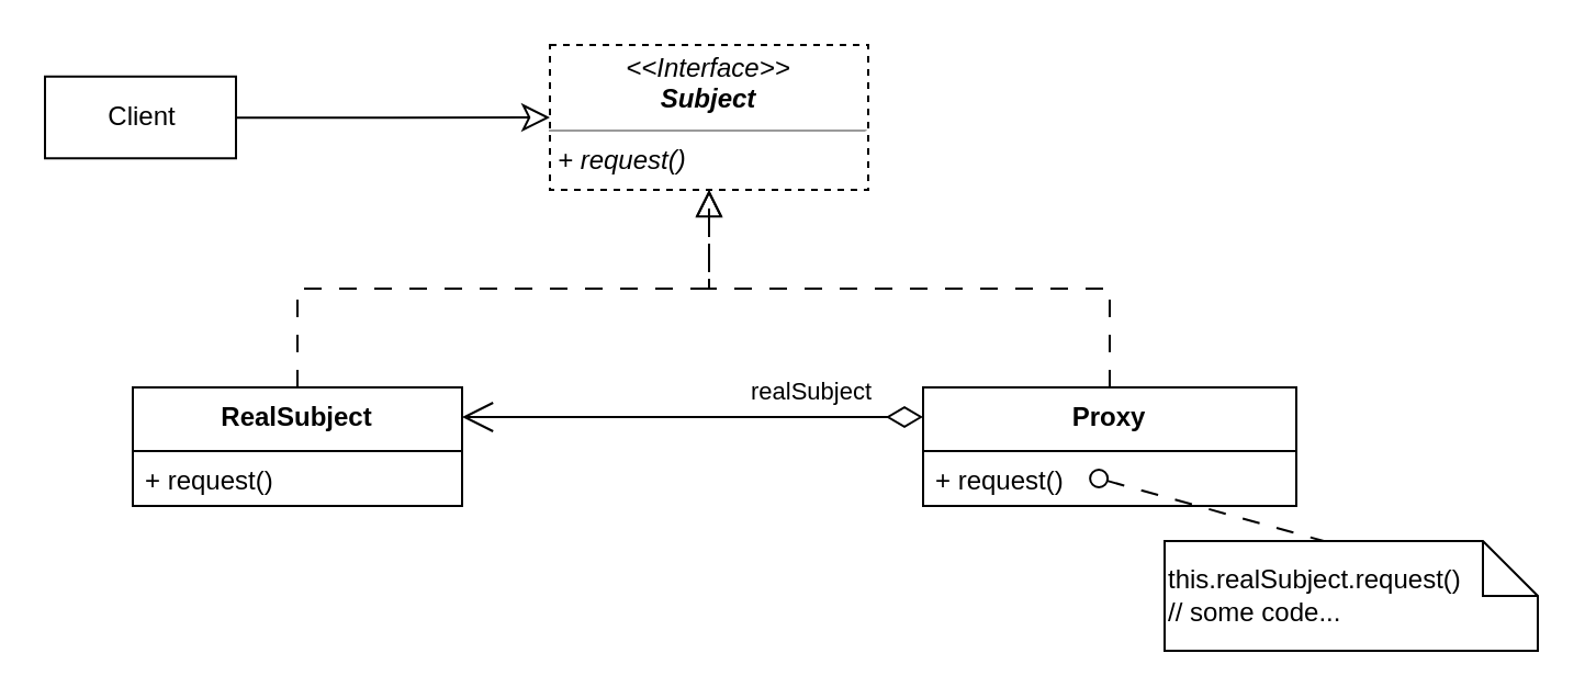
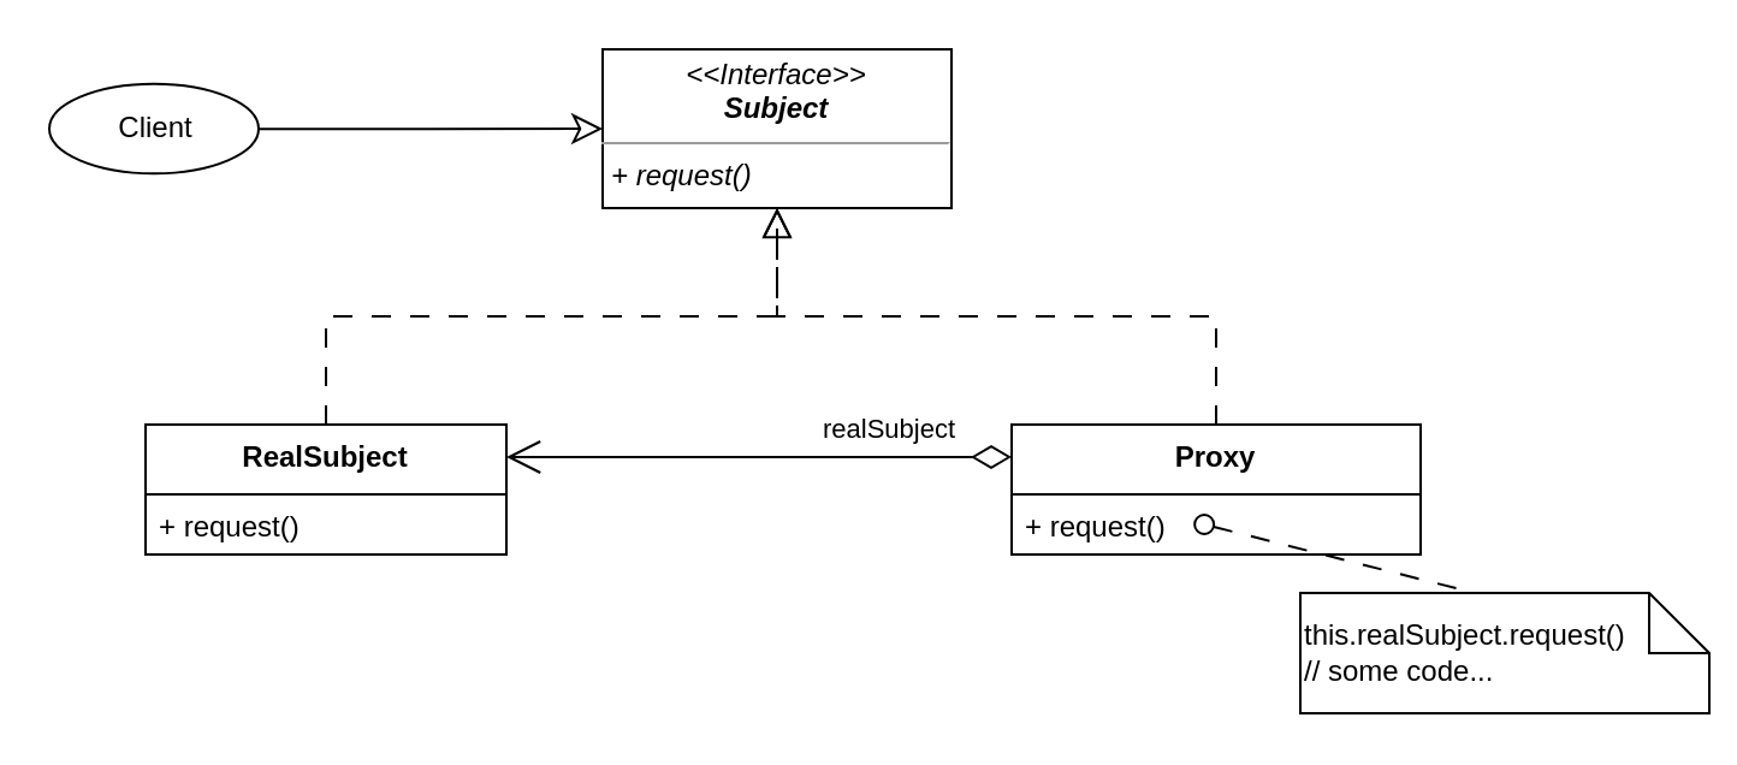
- <mxCell id="9" value="Client" style="html=1;" parent="1" vertex="1"><mxGeometry x="20" y="34.38" width="87" height="37.25" as="geometry" /></mxCell>
+ <mxCell id="9" value="Client" style="ellipse;html=1;" parent="1" vertex="1"><mxGeometry x="20" y="34.38" width="87" height="37.25" as="geometry" /></mxCell>
- <mxCell id="12" value="&lt;p style=&quot;margin:0px;margin-top:4px;text-align:center;&quot;&gt;&lt;i&gt;&amp;lt;&amp;lt;Interface&amp;gt;&amp;gt;&lt;br&gt;&lt;b&gt;Subject&lt;/b&gt;&lt;/i&gt;&lt;/p&gt;&lt;hr size=&quot;1&quot;&gt;&lt;p style=&quot;margin:0px;margin-left:4px;&quot;&gt;&lt;/p&gt;&lt;p style=&quot;margin:0px;margin-left:4px;&quot;&gt;&lt;i&gt;+ request()&lt;/i&gt;&lt;br&gt;&lt;/p&gt;" style="verticalAlign=top;align=left;overflow=fill;fontSize=12;fontFamily=Helvetica;html=1;dashed=1;" parent="1" vertex="1"><mxGeometry x="250" y="20.01" width="145" height="65.99" as="geometry" /></mxCell>
+ <mxCell id="12" value="&lt;p style=&quot;margin:0px;margin-top:4px;text-align:center;&quot;&gt;&lt;i&gt;&amp;lt;&amp;lt;Interface&amp;gt;&amp;gt;&lt;br&gt;&lt;b&gt;Subject&lt;/b&gt;&lt;/i&gt;&lt;/p&gt;&lt;hr size=&quot;1&quot;&gt;&lt;p style=&quot;margin:0px;margin-left:4px;&quot;&gt;&lt;/p&gt;&lt;p style=&quot;margin:0px;margin-left:4px;&quot;&gt;&lt;i&gt;+ request()&lt;/i&gt;&lt;br&gt;&lt;/p&gt;" style="verticalAlign=top;align=left;overflow=fill;fontSize=12;fontFamily=Helvetica;html=1;" parent="1" vertex="1"><mxGeometry x="250" y="20.01" width="145" height="65.99" as="geometry" /></mxCell>
- <mxCell id="6" value="&lt;div&gt;this.realSubject.request()&lt;/div&gt;&lt;div&gt;// some code...&lt;/div&gt;" style="shape=note2;boundedLbl=1;whiteSpace=wrap;html=1;size=25;verticalAlign=middle;align=left;labelPosition=center;verticalLabelPosition=middle;" parent="1" vertex="1"><mxGeometry x="530" y="246" width="170" height="50" as="geometry" /></mxCell>
+ <mxCell id="6" value="&lt;div&gt;this.realSubject.request()&lt;/div&gt;&lt;div&gt;// some code...&lt;/div&gt;" style="shape=note2;boundedLbl=1;whiteSpace=wrap;html=1;size=25;verticalAlign=middle;align=left;labelPosition=center;verticalLabelPosition=middle;" parent="1" vertex="1"><mxGeometry x="540" y="246" width="170" height="50" as="geometry" /></mxCell>
